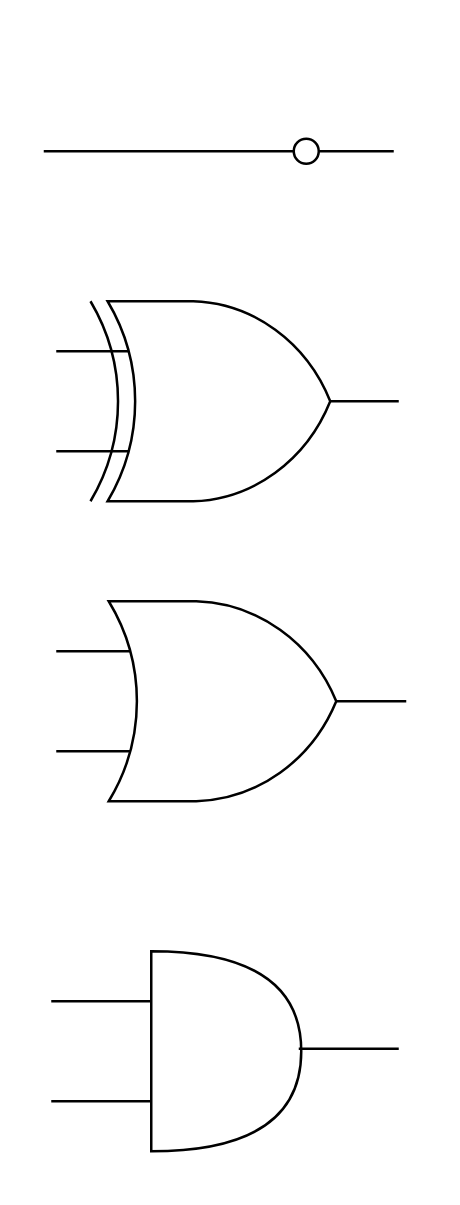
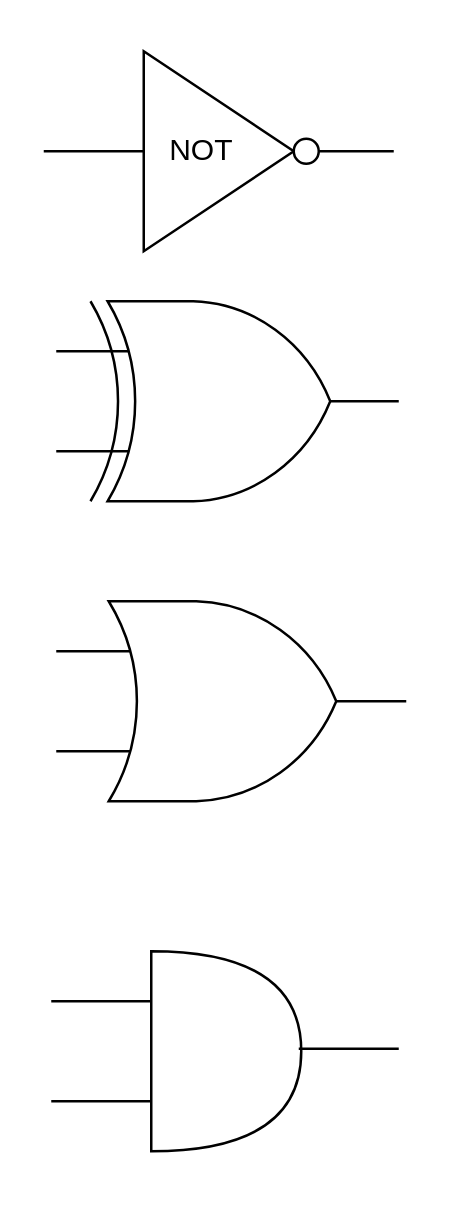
+ <mxCell id="4" value="NOT&amp;nbsp; &amp;nbsp;&amp;nbsp;" style="triangle;whiteSpace=wrap;html=1;" parent="2" vertex="1"><mxGeometry x="20" width="60" height="80" as="geometry" /></mxCell>
